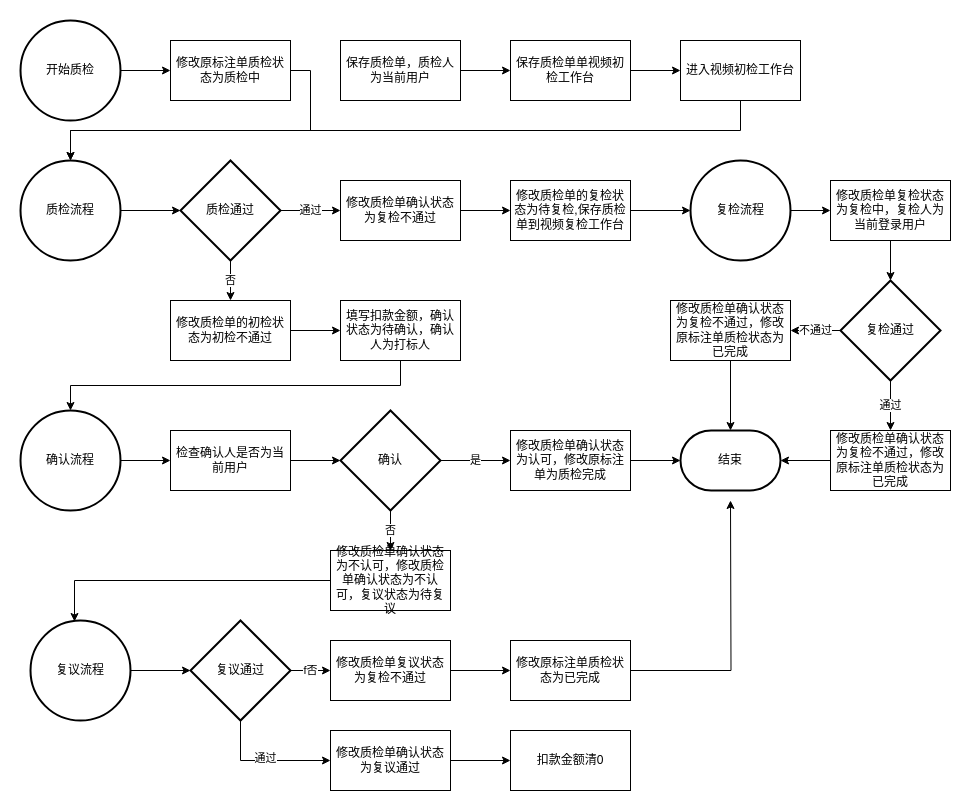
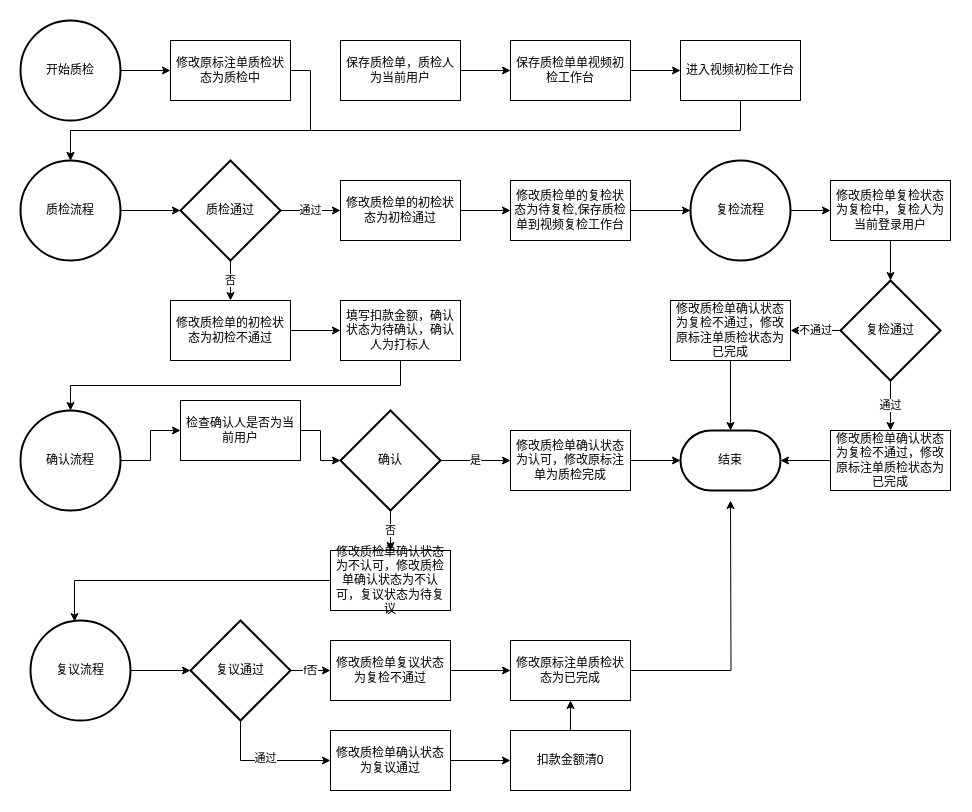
- <mxCell id="17" value="修改质检单确认状态为复检不通过" style="rounded=0;whiteSpace=wrap;html=1;" vertex="1" parent="1"><mxGeometry x="340" y="180" width="120" height="60" as="geometry" /></mxCell>
+ <mxCell id="17" value="修改质检单的初检状态为初检通过" style="rounded=0;whiteSpace=wrap;html=1;" vertex="1" parent="1"><mxGeometry x="340" y="180" width="120" height="60" as="geometry" /></mxCell>
- <mxCell id="29" value="检查确认人是否为当前用户" style="rounded=0;whiteSpace=wrap;html=1;" vertex="1" parent="1"><mxGeometry x="170" y="430" width="120" height="60" as="geometry" /></mxCell>
+ <mxCell id="29" value="检查确认人是否为当前用户" style="rounded=0;whiteSpace=wrap;html=1;" vertex="1" parent="1"><mxGeometry x="180" y="400" width="120" height="60" as="geometry" /></mxCell>
+ <mxCell id="60" value="" style="edgeStyle=orthogonalEdgeStyle;rounded=0;orthogonalLoop=1;jettySize=auto;html=1;" edge="1" parent="1" source="61" target="57"><mxGeometry relative="1" as="geometry" /></mxCell>
